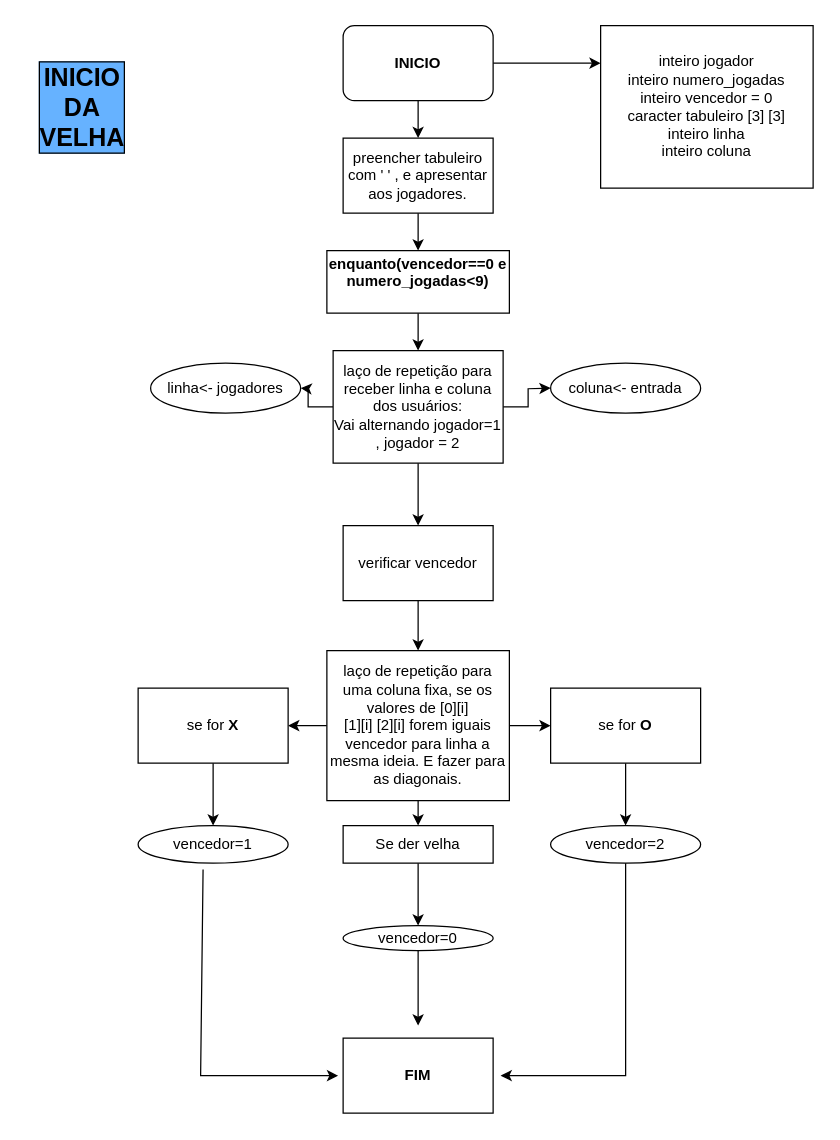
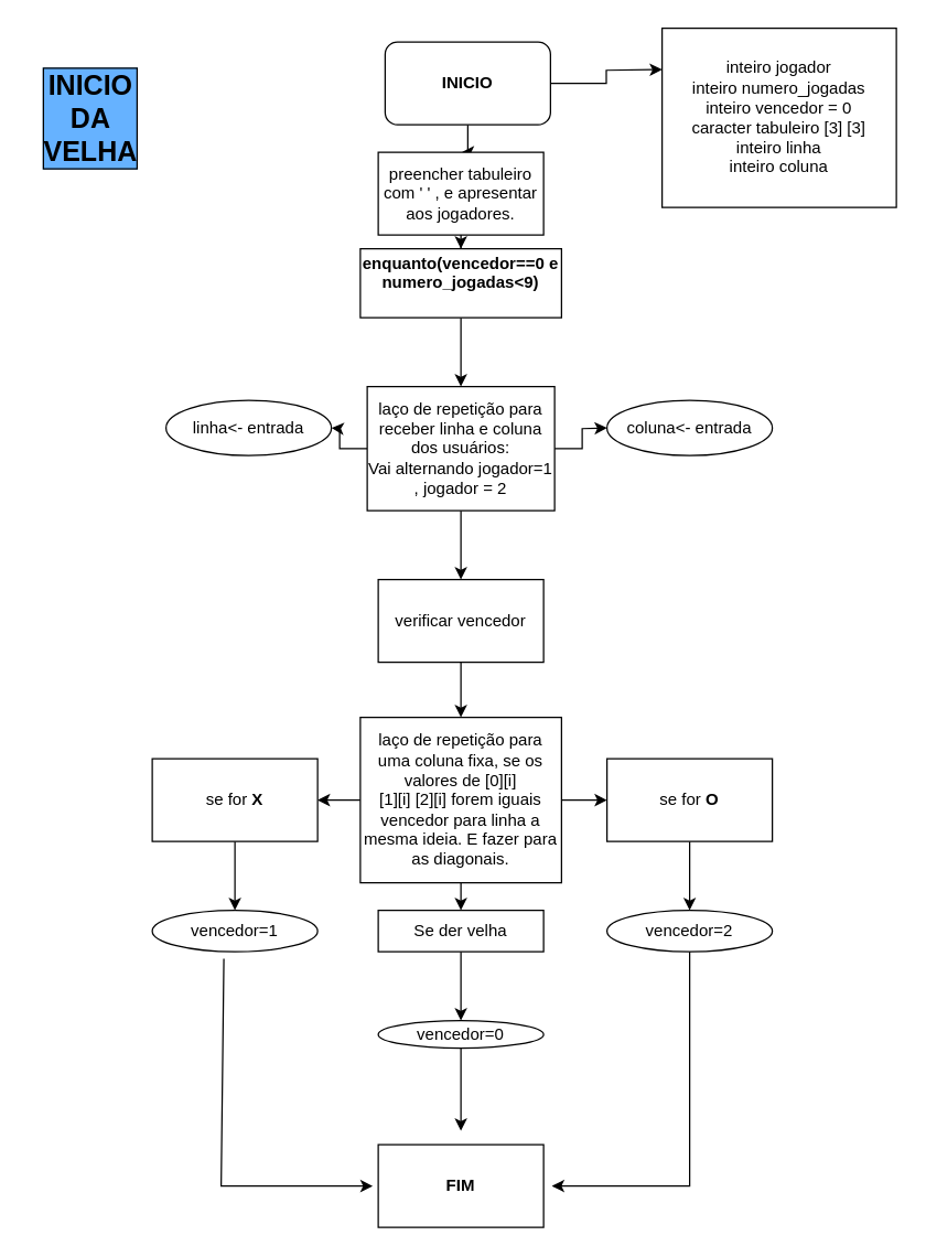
- <mxCell id="4" value="&lt;b&gt;INICIO&lt;/b&gt;" style="rounded=1;whiteSpace=wrap;html=1;" vertex="1" parent="1"><mxGeometry x="274" width="120" height="60" as="geometry" y="20" /></mxCell>
+ <mxCell id="4" value="&lt;b&gt;INICIO&lt;/b&gt;" style="rounded=1;whiteSpace=wrap;html=1;" vertex="1" parent="1"><mxGeometry x="279" y="30" width="120" height="60" as="geometry" /></mxCell>
- <mxCell id="9" value="&lt;b&gt;enquanto(vencedor==0 e numero_jogadas&amp;lt;9)&lt;/b&gt;&lt;div&gt;&lt;br&gt;&lt;/div&gt;" style="rounded=0;whiteSpace=wrap;html=1;" vertex="1" parent="1"><mxGeometry x="261" y="200" width="146" height="50" as="geometry" /></mxCell>
+ <mxCell id="9" value="&lt;b&gt;enquanto(vencedor==0 e numero_jogadas&amp;lt;9)&lt;/b&gt;&lt;div&gt;&lt;br&gt;&lt;/div&gt;" style="rounded=0;whiteSpace=wrap;html=1;" vertex="1" parent="1"><mxGeometry x="261" y="180" width="146" height="50" as="geometry" /></mxCell>
- <mxCell id="14" value="linha&amp;lt;- jogadores" style="ellipse;whiteSpace=wrap;html=1;" vertex="1" parent="1"><mxGeometry x="120" y="290" width="120" height="40" as="geometry" /></mxCell>
+ <mxCell id="14" value="linha&amp;lt;- entrada" style="ellipse;whiteSpace=wrap;html=1;" vertex="1" parent="1"><mxGeometry x="120" y="290" width="120" height="40" as="geometry" /></mxCell>
